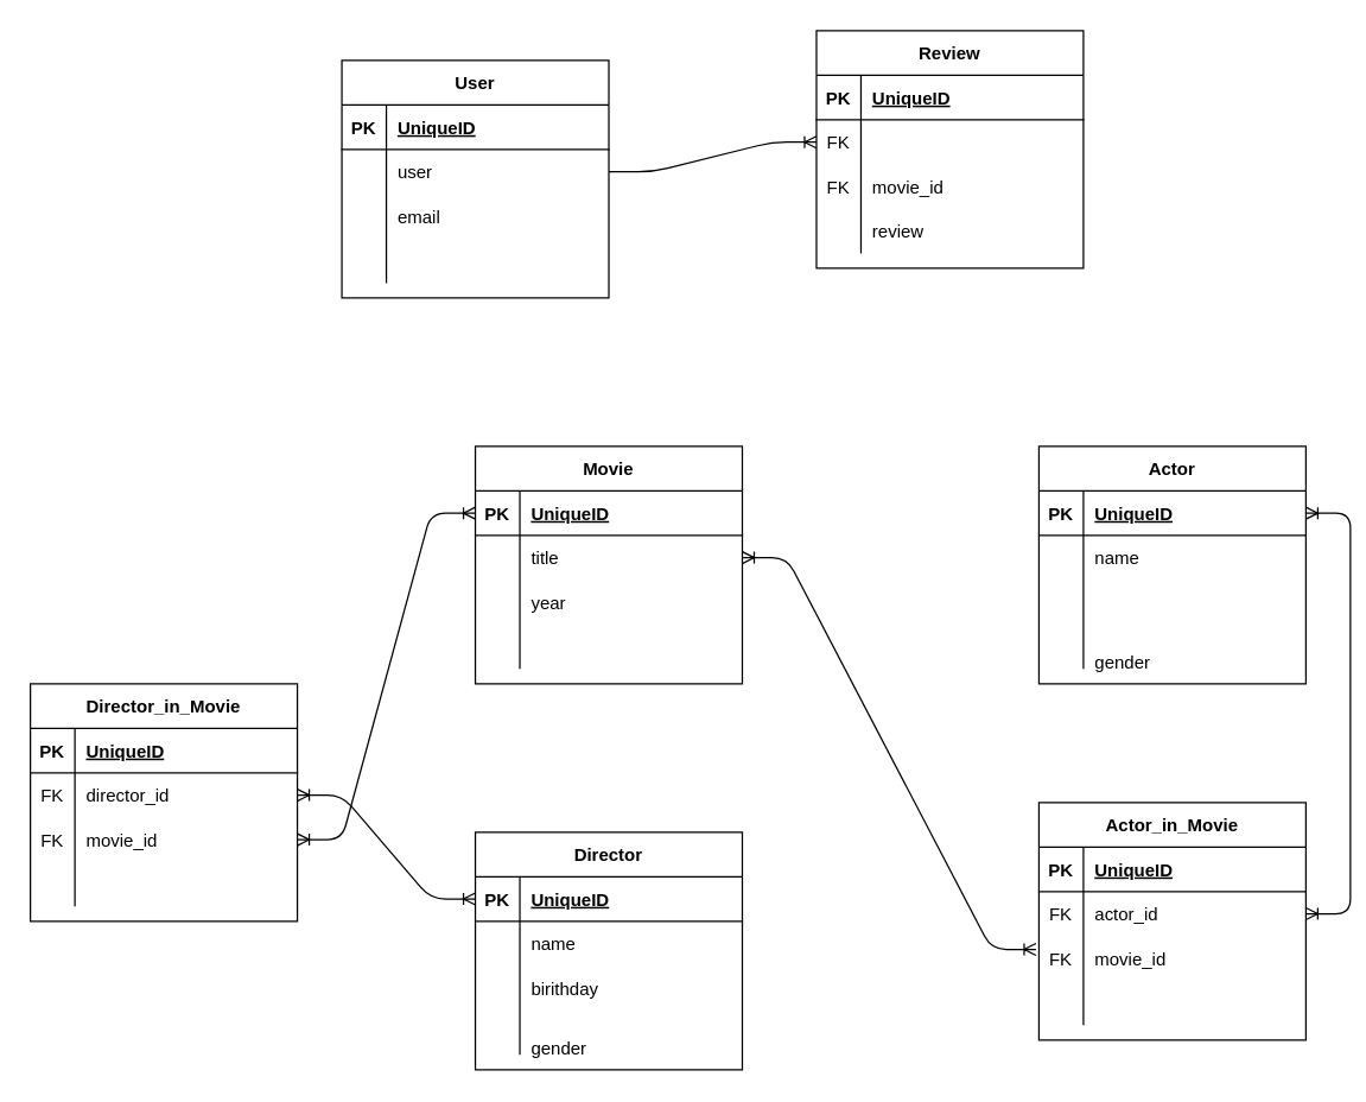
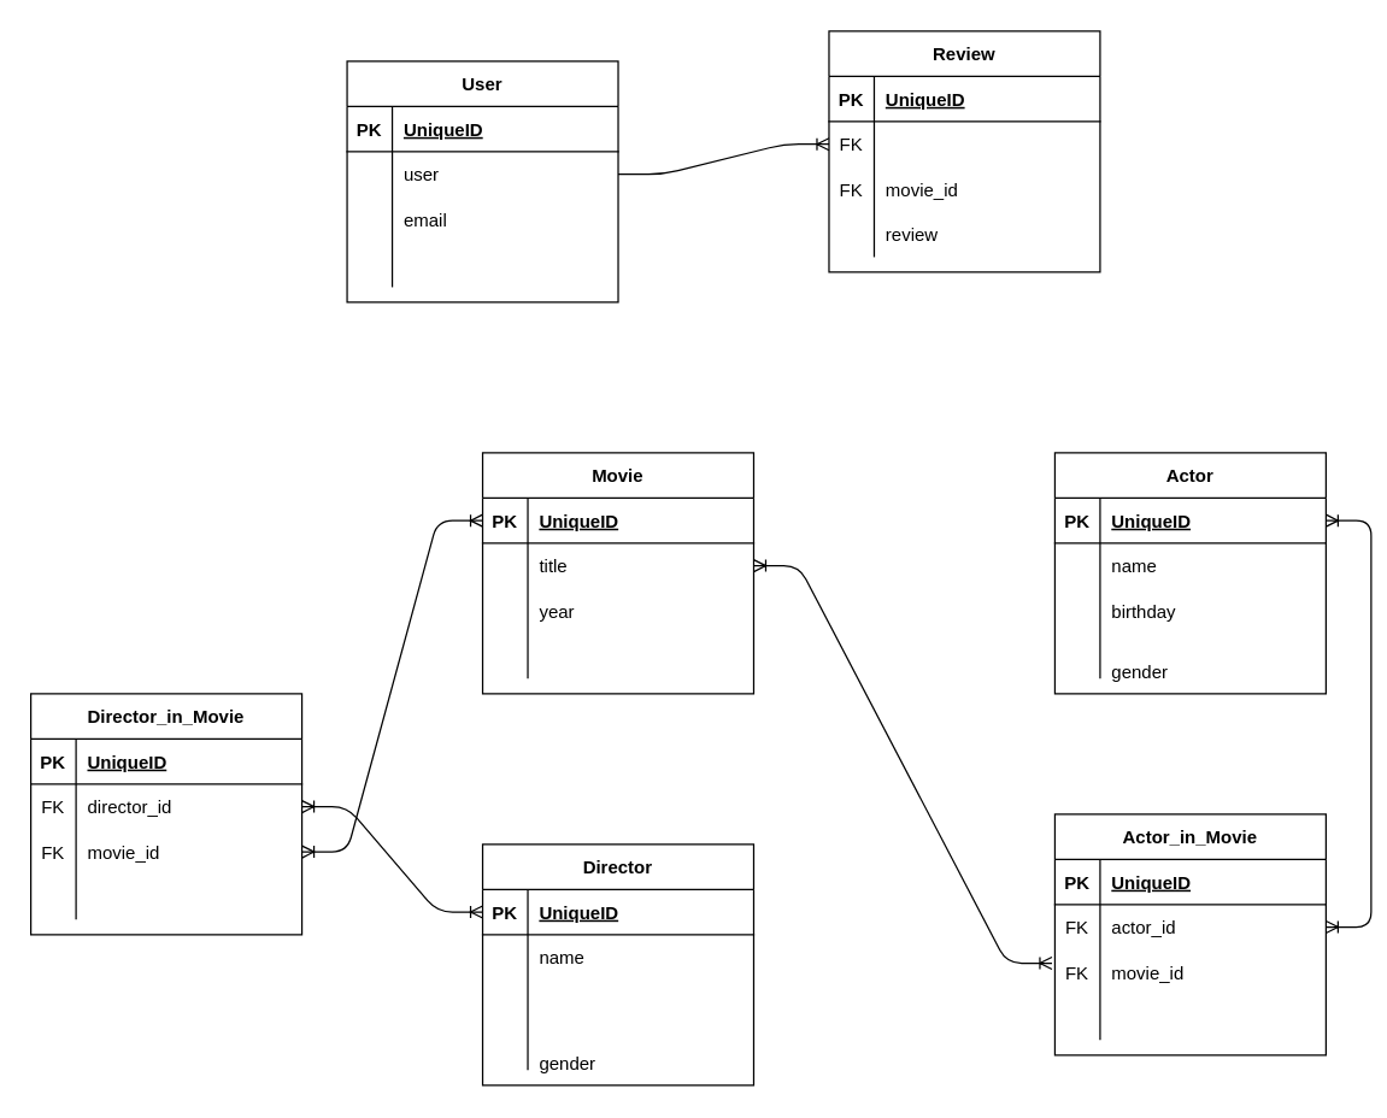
+ <mxCell id="24" value="birthday" style="shape=partialRectangle;connectable=0;fillColor=none;top=0;left=0;bottom=0;right=0;align=left;spacingLeft=6;overflow=hidden;" vertex="1" parent="22"><mxGeometry x="30" width="150" height="30" as="geometry" /></mxCell>
- <mxCell id="38" value="birithday" style="shape=partialRectangle;connectable=0;fillColor=none;top=0;left=0;bottom=0;right=0;align=left;spacingLeft=6;overflow=hidden;" vertex="1" parent="36"><mxGeometry x="30" width="150" height="30" as="geometry" /></mxCell>
